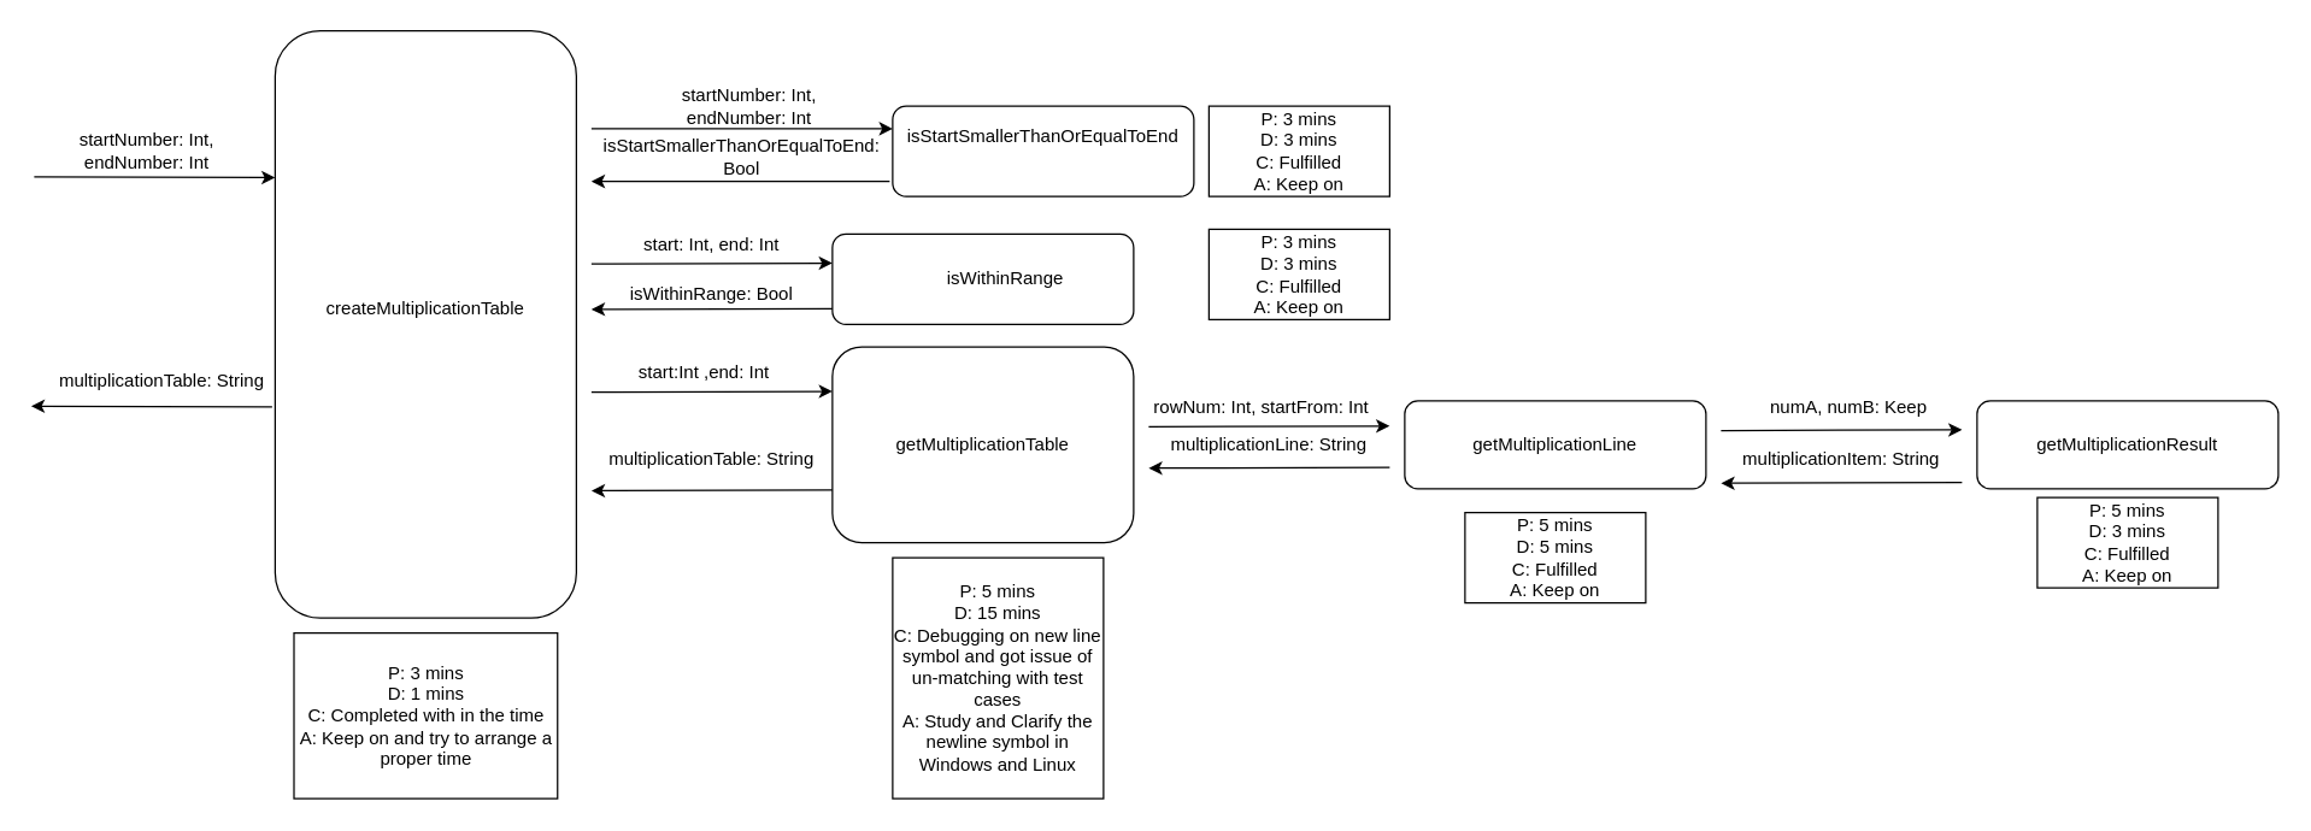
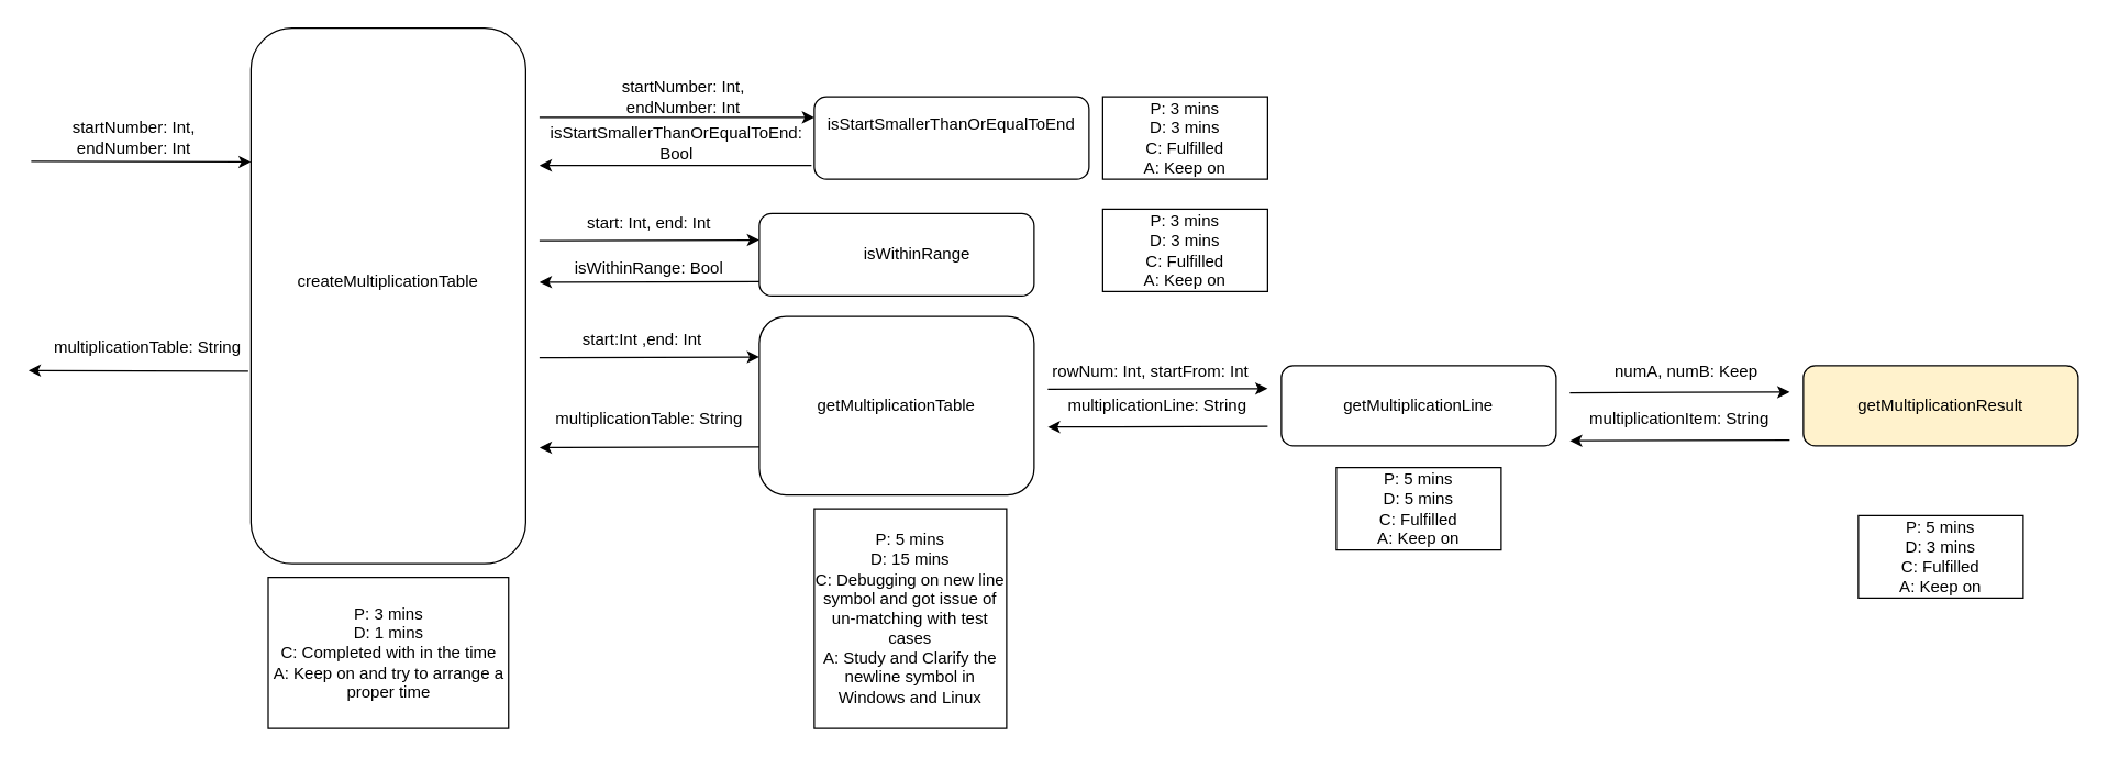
- <mxCell id="28" value="getMultiplicationResult" style="rounded=1;whiteSpace=wrap;html=1;" parent="1" vertex="1"><mxGeometry x="1312" y="265.8" width="200" height="58.4" as="geometry" /></mxCell>
+ <mxCell id="28" value="getMultiplicationResult" style="rounded=1;whiteSpace=wrap;html=1;fillColor=#fff2cc;" parent="1" vertex="1"><mxGeometry x="1312" y="265.8" width="200" height="58.4" as="geometry" /></mxCell>
- <mxCell id="38" value="P: 5 mins&lt;br&gt;D: 3 mins&lt;br&gt;C: Fulfilled&lt;br&gt;A: Keep on" style="rounded=0;whiteSpace=wrap;html=1;" parent="1" vertex="1"><mxGeometry x="1352" y="330" width="120" height="60" as="geometry" /></mxCell>
+ <mxCell id="38" value="P: 5 mins&lt;br&gt;D: 3 mins&lt;br&gt;C: Fulfilled&lt;br&gt;A: Keep on" style="rounded=0;whiteSpace=wrap;html=1;" parent="1" vertex="1"><mxGeometry x="1352" y="375" width="120" height="60" as="geometry" /></mxCell>
